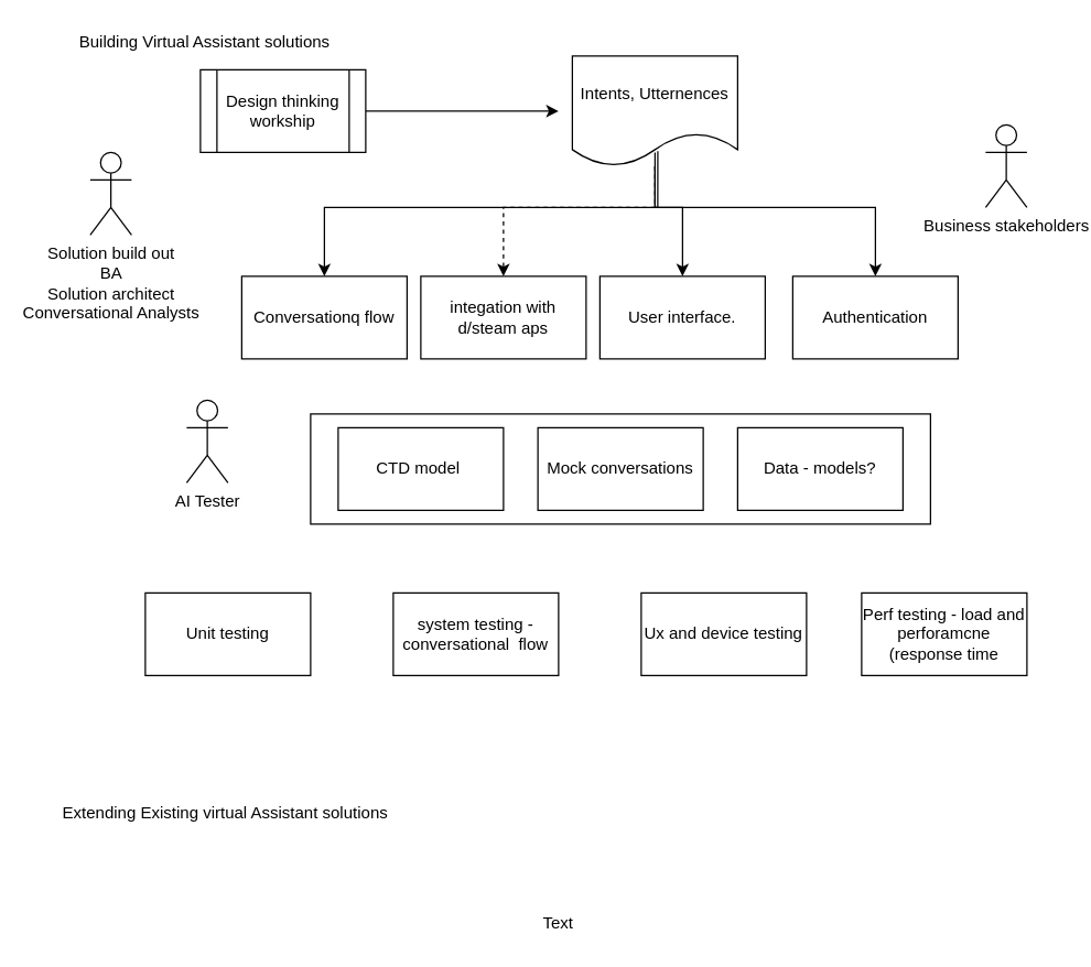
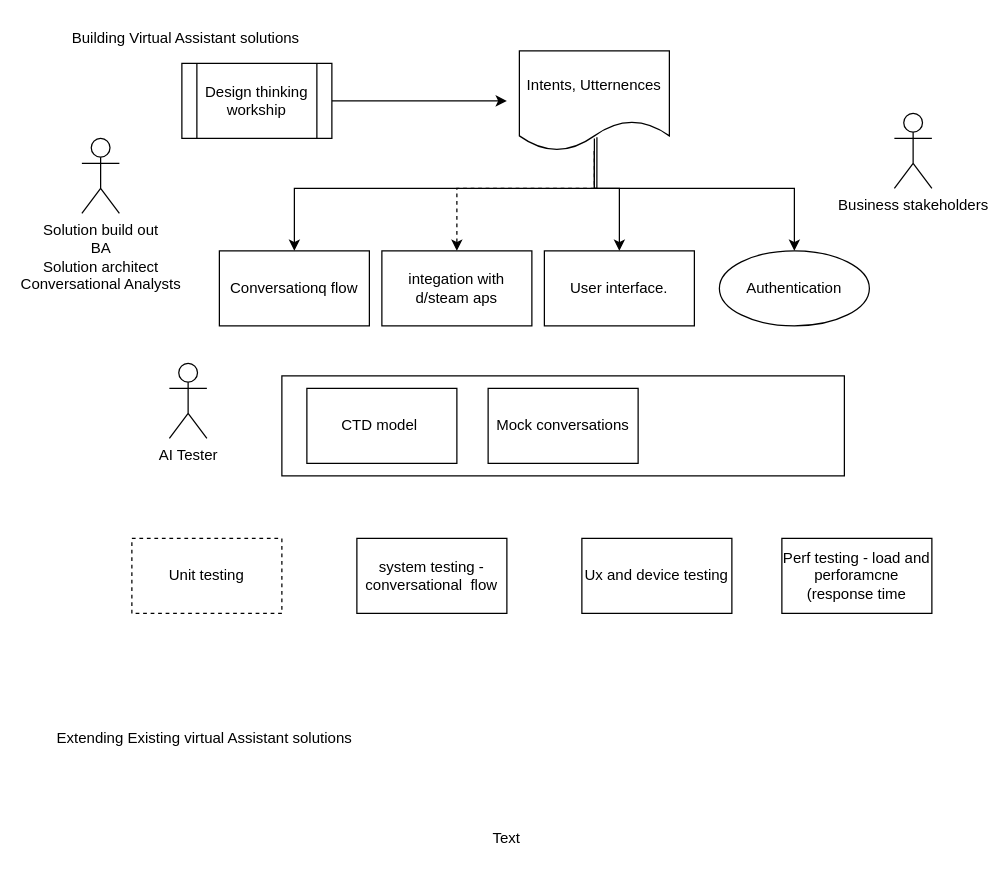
- <mxCell id="11" value="Authentication" style="rounded=0;whiteSpace=wrap;html=1;" vertex="1" parent="1"><mxGeometry x="575" y="200" width="120" height="60" as="geometry" /></mxCell>
+ <mxCell id="11" value="Authentication" style="ellipse;whiteSpace=wrap;html=1;" vertex="1" parent="1"><mxGeometry x="575" y="200" width="120" height="60" as="geometry" /></mxCell>
- <mxCell id="21" value="Data - models?" style="rounded=0;whiteSpace=wrap;html=1;" vertex="1" parent="1"><mxGeometry x="535" y="310" width="120" height="60" as="geometry" /></mxCell>
- <mxCell id="14" value="Unit testing" style="rounded=0;whiteSpace=wrap;html=1;" vertex="1" parent="1"><mxGeometry x="105" y="430" width="120" height="60" as="geometry" /></mxCell>
+ <mxCell id="14" value="Unit testing" style="rounded=0;whiteSpace=wrap;html=1;dashed=1;" vertex="1" parent="1"><mxGeometry x="105" y="430" width="120" height="60" as="geometry" /></mxCell>
